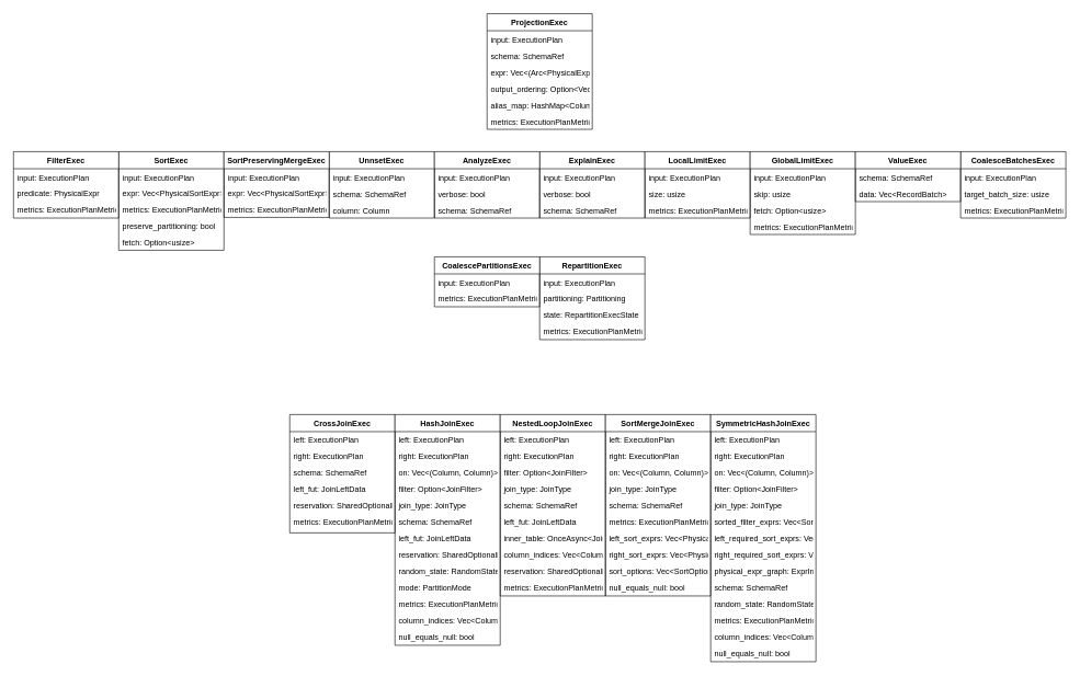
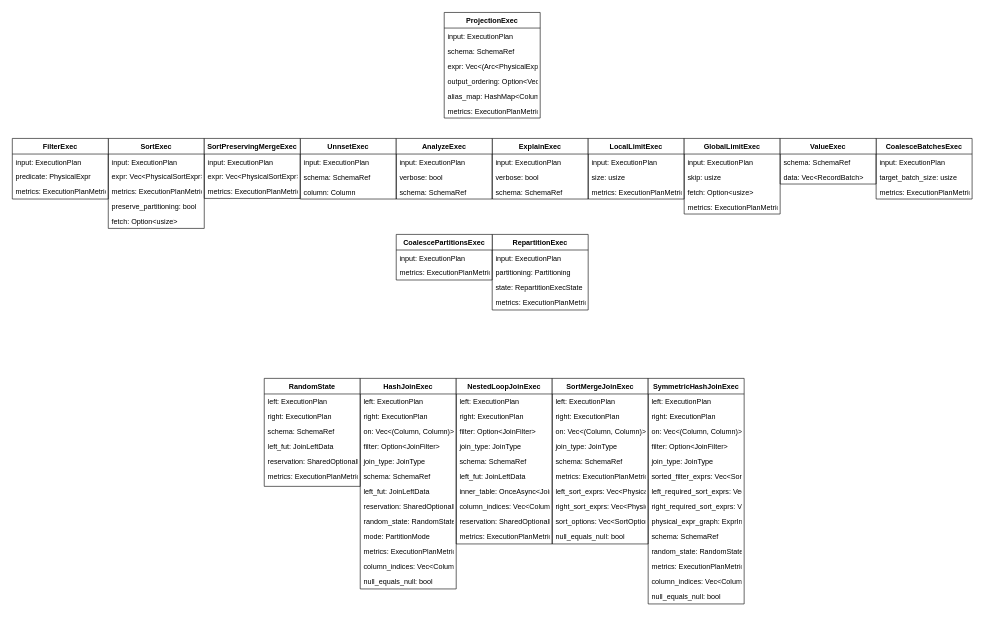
- <mxCell id="21" value="CrossJoinExec" style="swimlane;fontStyle=1;align=center;verticalAlign=top;childLayout=stackLayout;horizontal=1;startSize=26;horizontalStack=0;resizeParent=1;resizeLast=0;collapsible=1;marginBottom=0;rounded=0;shadow=0;strokeWidth=1;spacing=2;" vertex="1" parent="1"><mxGeometry x="440" y="630" width="160" height="180" as="geometry"><mxRectangle x="550" y="140" width="160" height="26" as="alternateBounds" /></mxGeometry></mxCell>
+ <mxCell id="21" value="RandomState" style="swimlane;fontStyle=1;align=center;verticalAlign=top;childLayout=stackLayout;horizontal=1;startSize=26;horizontalStack=0;resizeParent=1;resizeLast=0;collapsible=1;marginBottom=0;rounded=0;shadow=0;strokeWidth=1;spacing=2;" vertex="1" parent="1"><mxGeometry x="440" y="630" width="160" height="180" as="geometry"><mxRectangle x="550" y="140" width="160" height="26" as="alternateBounds" /></mxGeometry></mxCell>
